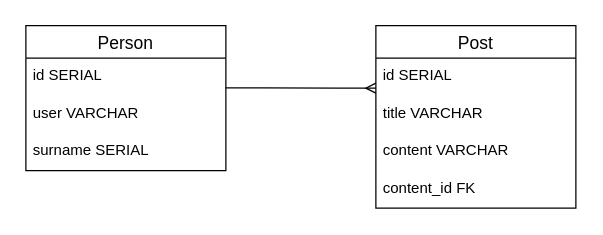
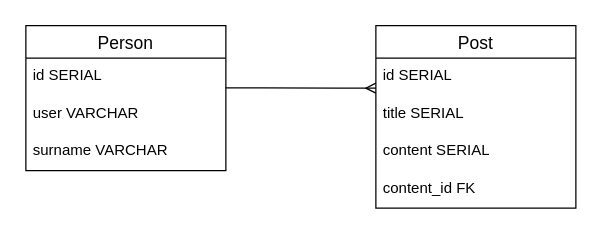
- <mxCell id="8" value="title VARCHAR" style="text;strokeColor=none;fillColor=none;spacingLeft=4;spacingRight=4;overflow=hidden;rotatable=0;points=[[0,0.5],[1,0.5]];portConstraint=eastwest;fontSize=12;whiteSpace=wrap;html=1;" vertex="1" parent="6"><mxGeometry y="56" width="160" height="30" as="geometry" /></mxCell>
+ <mxCell id="8" value="title SERIAL" style="text;strokeColor=none;fillColor=none;spacingLeft=4;spacingRight=4;overflow=hidden;rotatable=0;points=[[0,0.5],[1,0.5]];portConstraint=eastwest;fontSize=12;whiteSpace=wrap;html=1;" vertex="1" parent="6"><mxGeometry y="56" width="160" height="30" as="geometry" /></mxCell>
- <mxCell id="5" value="surname SERIAL" style="text;strokeColor=none;fillColor=none;spacingLeft=4;spacingRight=4;overflow=hidden;rotatable=0;points=[[0,0.5],[1,0.5]];portConstraint=eastwest;fontSize=12;whiteSpace=wrap;html=1;" vertex="1" parent="2"><mxGeometry y="86" width="160" height="30" as="geometry" /></mxCell>
+ <mxCell id="5" value="surname VARCHAR" style="text;strokeColor=none;fillColor=none;spacingLeft=4;spacingRight=4;overflow=hidden;rotatable=0;points=[[0,0.5],[1,0.5]];portConstraint=eastwest;fontSize=12;whiteSpace=wrap;html=1;" vertex="1" parent="2"><mxGeometry y="86" width="160" height="30" as="geometry" /></mxCell>
- <mxCell id="9" value="content VARCHAR" style="text;strokeColor=none;fillColor=none;spacingLeft=4;spacingRight=4;overflow=hidden;rotatable=0;points=[[0,0.5],[1,0.5]];portConstraint=eastwest;fontSize=12;whiteSpace=wrap;html=1;" vertex="1" parent="6"><mxGeometry y="86" width="160" height="30" as="geometry" /></mxCell>
+ <mxCell id="9" value="content SERIAL" style="text;strokeColor=none;fillColor=none;spacingLeft=4;spacingRight=4;overflow=hidden;rotatable=0;points=[[0,0.5],[1,0.5]];portConstraint=eastwest;fontSize=12;whiteSpace=wrap;html=1;" vertex="1" parent="6"><mxGeometry y="86" width="160" height="30" as="geometry" /></mxCell>
